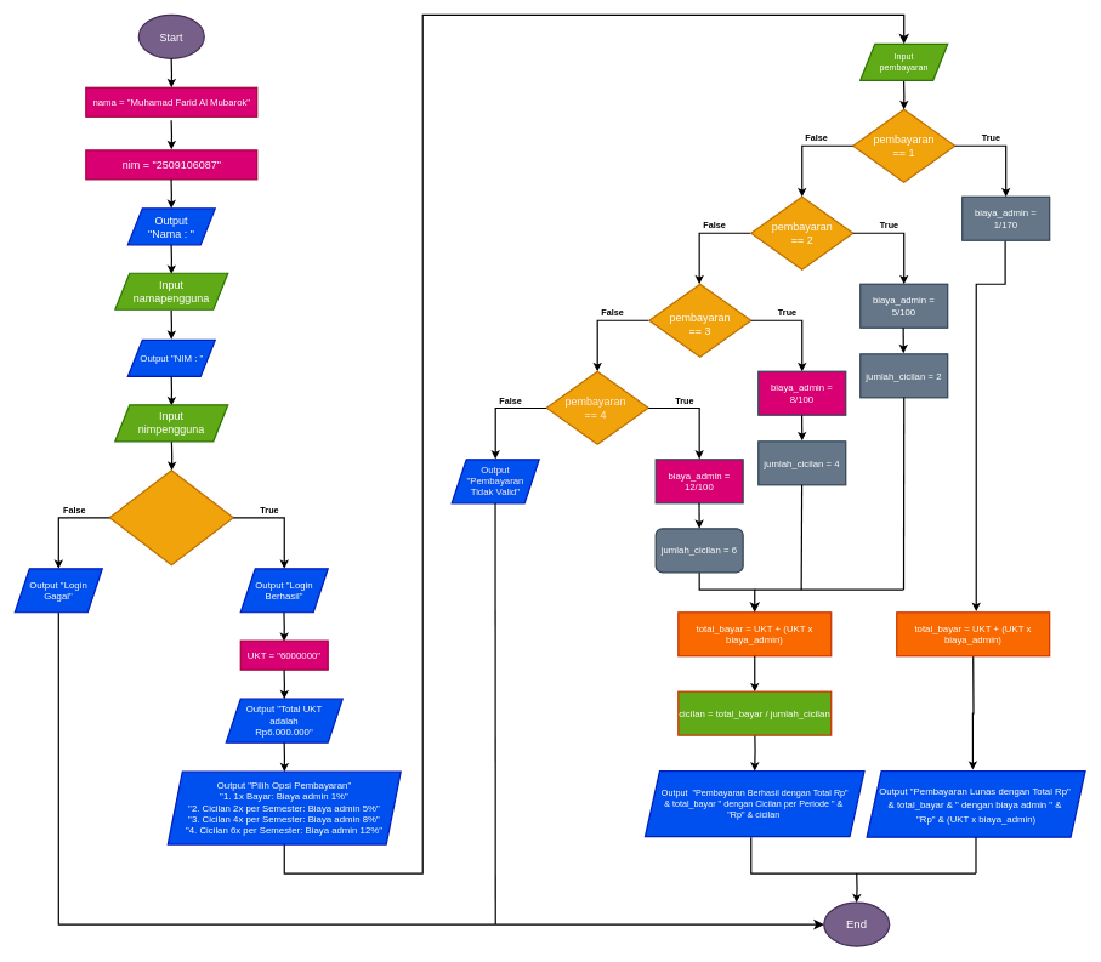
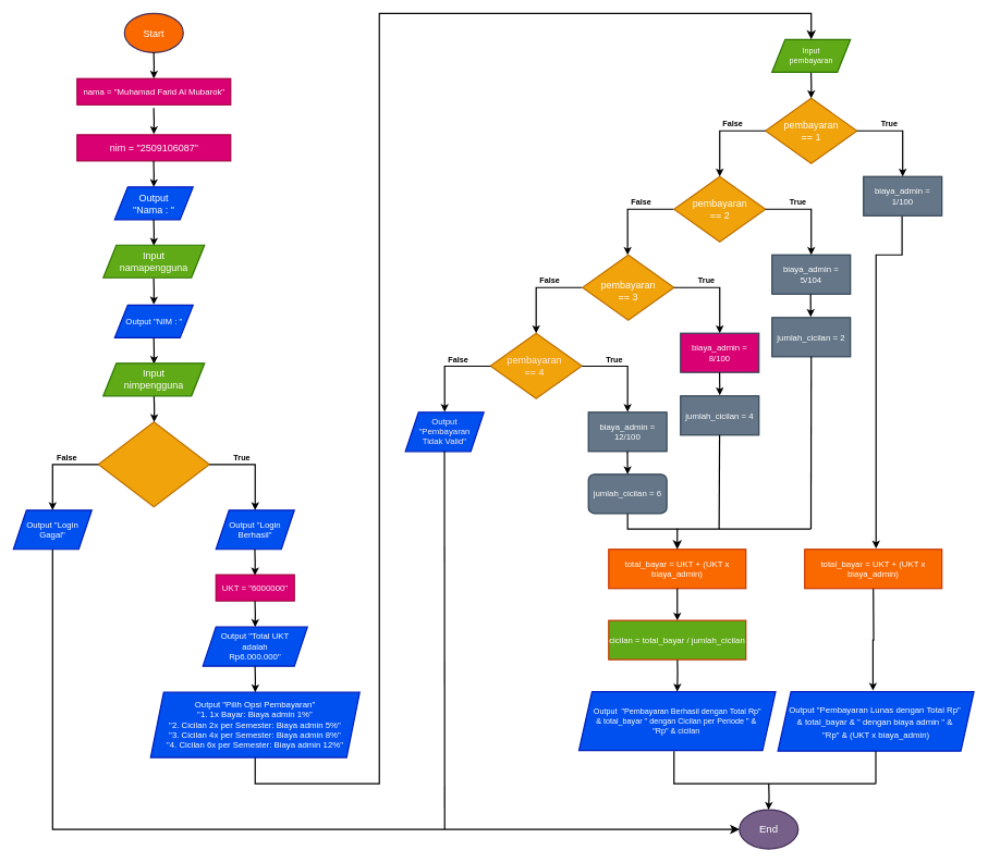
- <mxCell id="3" value="&lt;font style=&quot;font-size: 15px;&quot;&gt;Start&lt;/font&gt;" style="ellipse;whiteSpace=wrap;html=1;labelBackgroundColor=none;fillColor=#76608a;fontColor=#ffffff;strokeColor=#432D57;strokeWidth=2;" vertex="1" parent="1"><mxGeometry x="190" y="20" width="90" height="60" as="geometry" /></mxCell>
+ <mxCell id="3" value="&lt;font style=&quot;font-size: 15px;&quot;&gt;Start&lt;/font&gt;" style="ellipse;whiteSpace=wrap;html=1;labelBackgroundColor=none;fillColor=#fa6800;fontColor=#ffffff;strokeColor=#432D57;strokeWidth=2;" vertex="1" parent="1"><mxGeometry x="190" y="20" width="90" height="60" as="geometry" /></mxCell>
- <mxCell id="22" value="&lt;font style=&quot;font-size: 13px;&quot;&gt;biaya_admin = 1/170&lt;/font&gt;" style="rounded=0;whiteSpace=wrap;html=1;labelBackgroundColor=none;fillColor=#647687;fontColor=#ffffff;strokeColor=#314354;strokeWidth=2;" vertex="1" parent="1"><mxGeometry x="1321" y="270" width="120" height="60" as="geometry" /></mxCell>
+ <mxCell id="22" value="&lt;font style=&quot;font-size: 13px;&quot;&gt;biaya_admin = 1/100&lt;/font&gt;" style="rounded=0;whiteSpace=wrap;html=1;labelBackgroundColor=none;fillColor=#647687;fontColor=#ffffff;strokeColor=#314354;strokeWidth=2;" vertex="1" parent="1"><mxGeometry x="1321" y="270" width="120" height="60" as="geometry" /></mxCell>
- <mxCell id="32" value="&lt;font style=&quot;font-size: 13px;&quot;&gt;biaya_admin = 5/100&lt;/font&gt;" style="rounded=0;whiteSpace=wrap;html=1;labelBackgroundColor=none;fillColor=#647687;fontColor=#ffffff;strokeColor=#314354;strokeWidth=2;" vertex="1" parent="1"><mxGeometry x="1181" y="390" width="120" height="60" as="geometry" /></mxCell>
+ <mxCell id="32" value="&lt;font style=&quot;font-size: 13px;&quot;&gt;biaya_admin = 5/104&lt;/font&gt;" style="rounded=0;whiteSpace=wrap;html=1;labelBackgroundColor=none;fillColor=#647687;fontColor=#ffffff;strokeColor=#314354;strokeWidth=2;" vertex="1" parent="1"><mxGeometry x="1181" y="390" width="120" height="60" as="geometry" /></mxCell>
- <mxCell id="47" value="&lt;font style=&quot;font-size: 13px;&quot;&gt;biaya_admin = 12/100&lt;/font&gt;" style="rounded=0;whiteSpace=wrap;html=1;labelBackgroundColor=none;fillColor=#d80073;fontColor=#ffffff;strokeColor=#314354;strokeWidth=2;" vertex="1" parent="1"><mxGeometry x="900" y="631" width="120" height="60" as="geometry" /></mxCell>
+ <mxCell id="47" value="&lt;font style=&quot;font-size: 13px;&quot;&gt;biaya_admin = 12/100&lt;/font&gt;" style="rounded=0;whiteSpace=wrap;html=1;labelBackgroundColor=none;fillColor=#647687;fontColor=#ffffff;strokeColor=#314354;strokeWidth=2;" vertex="1" parent="1"><mxGeometry x="900" y="631" width="120" height="60" as="geometry" /></mxCell>
